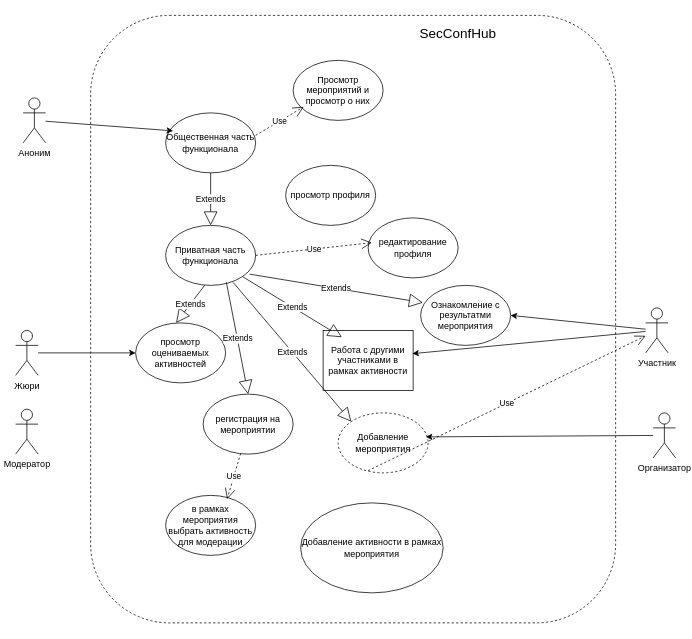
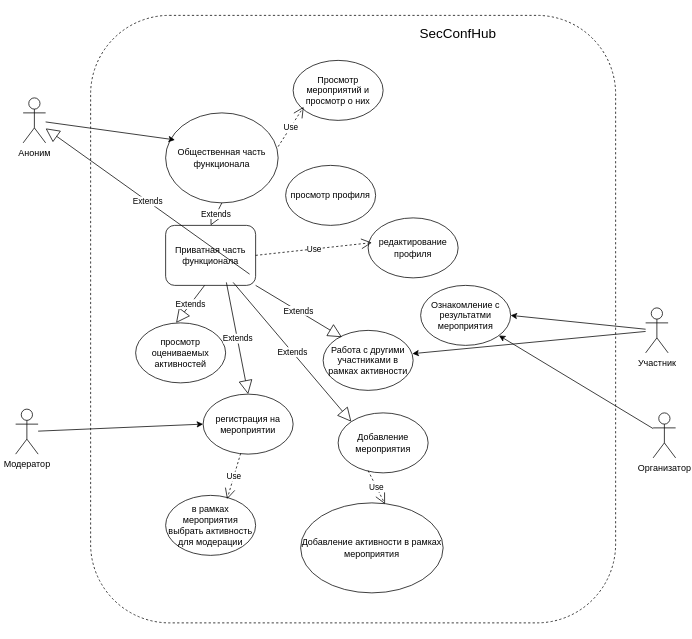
- <mxCell id="9" value="Общественная часть&lt;div&gt;функционала&lt;/div&gt;" style="ellipse;whiteSpace=wrap;html=1;" vertex="1" parent="1"><mxGeometry x="220" y="150" width="120" height="80" as="geometry" /></mxCell>
+ <mxCell id="9" value="Общественная часть&lt;div&gt;функционала&lt;/div&gt;" style="ellipse;whiteSpace=wrap;html=1;" vertex="1" parent="1"><mxGeometry x="220" y="150" width="150" height="120" as="geometry" /></mxCell>
- <mxCell id="10" value="Приватная часть функционала" style="ellipse;whiteSpace=wrap;html=1;" vertex="1" parent="1"><mxGeometry x="220" y="300" width="120" height="80" as="geometry" /></mxCell>
+ <mxCell id="10" value="Приватная часть функционала" style="whiteSpace=wrap;html=1;rounded=1;" vertex="1" parent="1"><mxGeometry x="220" y="300" width="120" height="80" as="geometry" /></mxCell>
- <mxCell id="22" value="Extends" style="endArrow=block;endSize=16;endFill=0;html=1;rounded=0;exitX=0.933;exitY=0.813;exitDx=0;exitDy=0;entryX=0.025;entryY=0.288;entryDx=0;entryDy=0;exitPerimeter=0;entryPerimeter=0;" edge="1" parent="1" source="10" target="18"><mxGeometry width="160" relative="1" as="geometry"><mxPoint x="290" y="240" as="sourcePoint" /><mxPoint x="290" y="310" as="targetPoint" /></mxGeometry></mxCell>
+ <mxCell id="22" value="Extends" style="endArrow=block;endSize=16;endFill=0;html=1;rounded=0;exitX=0.933;exitY=0.813;exitDx=0;exitDy=0;exitPerimeter=0;" edge="1" parent="1" source="10" target="2"><mxGeometry width="160" relative="1" as="geometry"><mxPoint x="290" y="240" as="sourcePoint" /><mxPoint x="290" y="310" as="targetPoint" /></mxGeometry></mxCell>
- <mxCell id="6" value="Жюри" style="shape=umlActor;verticalLabelPosition=bottom;verticalAlign=top;html=1;outlineConnect=0;" vertex="1" parent="1"><mxGeometry x="20" y="440" width="30" height="60" as="geometry" /></mxCell>
- <mxCell id="25" value="" style="endArrow=classic;html=1;rounded=0;entryX=0;entryY=0.5;entryDx=0;entryDy=0;" edge="1" parent="1" source="6" target="24"><mxGeometry width="50" height="50" relative="1" as="geometry"><mxPoint x="0" y="143" as="sourcePoint" /><mxPoint x="240" y="184" as="targetPoint" /></mxGeometry></mxCell>
- <mxCell id="20" value="Работа с другими участниками в рамках активности" style="whiteSpace=wrap;html=1;rounded=0;" vertex="1" parent="1"><mxGeometry x="430" y="440" width="120" height="80" as="geometry" /></mxCell>
+ <mxCell id="20" value="Работа с другими участниками в рамках активности" style="ellipse;whiteSpace=wrap;html=1;" vertex="1" parent="1"><mxGeometry x="430" y="440" width="120" height="80" as="geometry" /></mxCell>
- <mxCell id="33" value="Use" style="endArrow=open;endSize=12;dashed=1;html=1;rounded=0;exitX=0.333;exitY=0.963;exitDx=0;exitDy=0;exitPerimeter=0;" edge="1" parent="1" source="30" target="3"><mxGeometry width="160" relative="1" as="geometry"><mxPoint x="348" y="610" as="sourcePoint" /><mxPoint x="312" y="675" as="targetPoint" /></mxGeometry></mxCell>
+ <mxCell id="33" value="Use" style="endArrow=open;endSize=12;dashed=1;html=1;rounded=0;exitX=0.333;exitY=0.963;exitDx=0;exitDy=0;entryX=0.592;entryY=0.013;entryDx=0;entryDy=0;entryPerimeter=0;exitPerimeter=0;" edge="1" parent="1" source="30" target="31"><mxGeometry width="160" relative="1" as="geometry"><mxPoint x="348" y="610" as="sourcePoint" /><mxPoint x="312" y="675" as="targetPoint" /></mxGeometry></mxCell>
+ <mxCell id="27" value="" style="endArrow=classic;html=1;rounded=0;entryX=0;entryY=0.5;entryDx=0;entryDy=0;" edge="1" parent="1" source="4" target="26"><mxGeometry width="50" height="50" relative="1" as="geometry"><mxPoint x="50" y="600" as="sourcePoint" /><mxPoint x="230" y="480" as="targetPoint" /></mxGeometry></mxCell>
- <mxCell id="32" value="" style="endArrow=classic;html=1;rounded=0;entryX=0.975;entryY=0.4;entryDx=0;entryDy=0;entryPerimeter=0;" edge="1" parent="1" source="5" target="30"><mxGeometry width="50" height="50" relative="1" as="geometry"><mxPoint x="870" y="451" as="sourcePoint" /><mxPoint x="559" y="481" as="targetPoint" /></mxGeometry></mxCell>
+ <mxCell id="32" value="" style="endArrow=classic;html=1;rounded=0;" edge="1" parent="1" source="5" target="18"><mxGeometry width="50" height="50" relative="1" as="geometry"><mxPoint x="870" y="451" as="sourcePoint" /><mxPoint x="559" y="481" as="targetPoint" /></mxGeometry></mxCell>
- <mxCell id="30" value="Добавление мероприятия" style="ellipse;whiteSpace=wrap;html=1;dashed=1;" vertex="1" parent="1"><mxGeometry x="450" y="550" width="120" height="80" as="geometry" /></mxCell>
+ <mxCell id="30" value="Добавление мероприятия" style="ellipse;whiteSpace=wrap;html=1;" vertex="1" parent="1"><mxGeometry x="450" y="550" width="120" height="80" as="geometry" /></mxCell>
